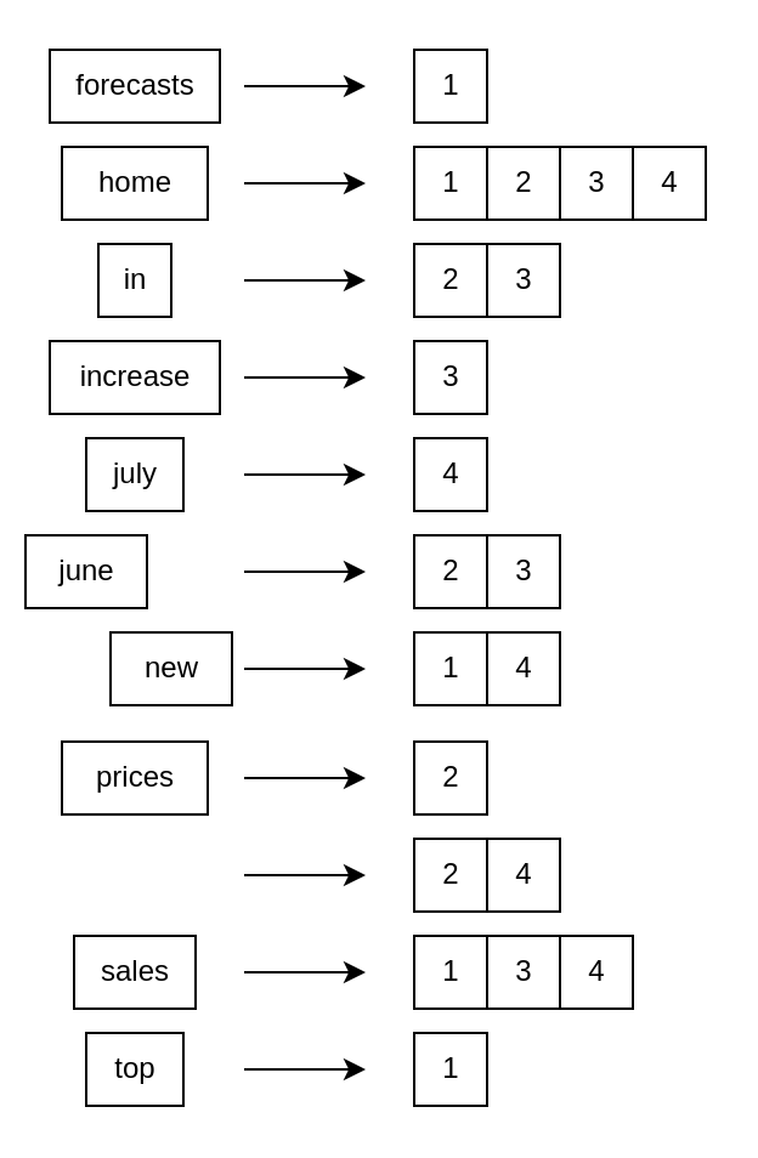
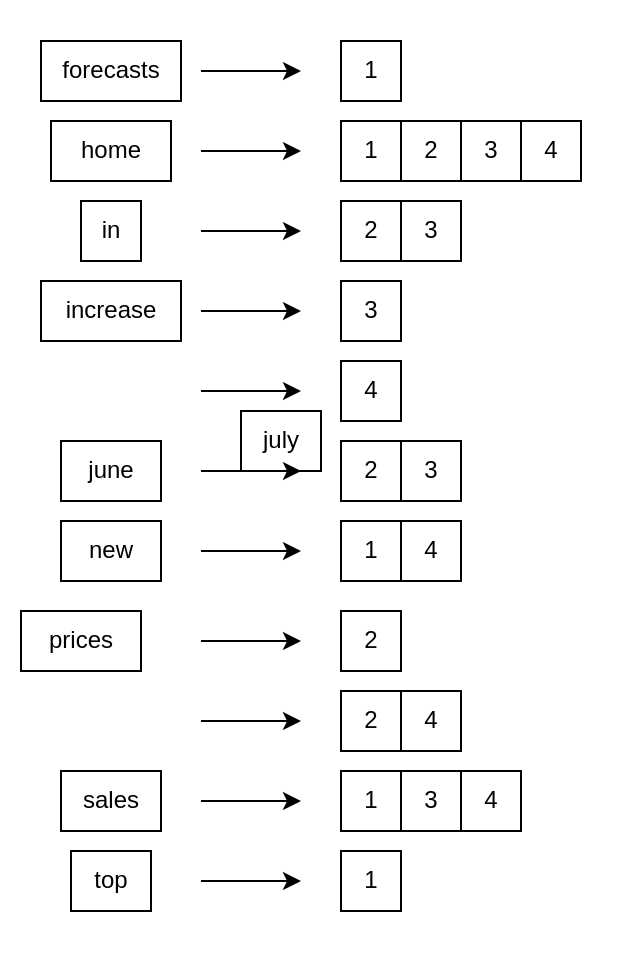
- <mxCell id="18" value="july&lt;br&gt;" style="text;html=1;align=center;verticalAlign=middle;resizable=0;points=[];autosize=1;strokeColor=default;fillColor=none;labelBorderColor=none;spacing=3;" vertex="1" parent="1"><mxGeometry x="35" y="180" width="40" height="30" as="geometry" /></mxCell>
+ <mxCell id="18" value="july&lt;br&gt;" style="text;html=1;align=center;verticalAlign=middle;resizable=0;points=[];autosize=1;strokeColor=default;fillColor=none;labelBorderColor=none;spacing=3;" vertex="1" parent="1"><mxGeometry x="120" y="205" width="40" height="30" as="geometry" /></mxCell>
- <mxCell id="21" value="june" style="text;html=1;align=center;verticalAlign=middle;resizable=0;points=[];autosize=1;strokeColor=default;fillColor=none;labelBorderColor=none;spacing=3;" vertex="1" parent="1"><mxGeometry x="10" y="220" width="50" height="30" as="geometry" /></mxCell>
+ <mxCell id="21" value="june" style="text;html=1;align=center;verticalAlign=middle;resizable=0;points=[];autosize=1;strokeColor=default;fillColor=none;labelBorderColor=none;spacing=3;" vertex="1" parent="1"><mxGeometry x="30" y="220" width="50" height="30" as="geometry" /></mxCell>
- <mxCell id="25" value="new" style="text;html=1;align=center;verticalAlign=middle;resizable=0;points=[];autosize=1;strokeColor=default;fillColor=none;labelBorderColor=none;spacing=3;" vertex="1" parent="1"><mxGeometry x="45" y="260" width="50" height="30" as="geometry" /></mxCell>
+ <mxCell id="25" value="new" style="text;html=1;align=center;verticalAlign=middle;resizable=0;points=[];autosize=1;strokeColor=default;fillColor=none;labelBorderColor=none;spacing=3;" vertex="1" parent="1"><mxGeometry x="30" y="260" width="50" height="30" as="geometry" /></mxCell>
- <mxCell id="29" value="prices" style="text;html=1;align=center;verticalAlign=middle;resizable=0;points=[];autosize=1;strokeColor=default;fillColor=none;labelBorderColor=none;spacing=3;" vertex="1" parent="1"><mxGeometry x="25" y="305" width="60" height="30" as="geometry" /></mxCell>
+ <mxCell id="29" value="prices" style="text;html=1;align=center;verticalAlign=middle;resizable=0;points=[];autosize=1;strokeColor=default;fillColor=none;labelBorderColor=none;spacing=3;" vertex="1" parent="1"><mxGeometry x="10" y="305" width="60" height="30" as="geometry" /></mxCell>
